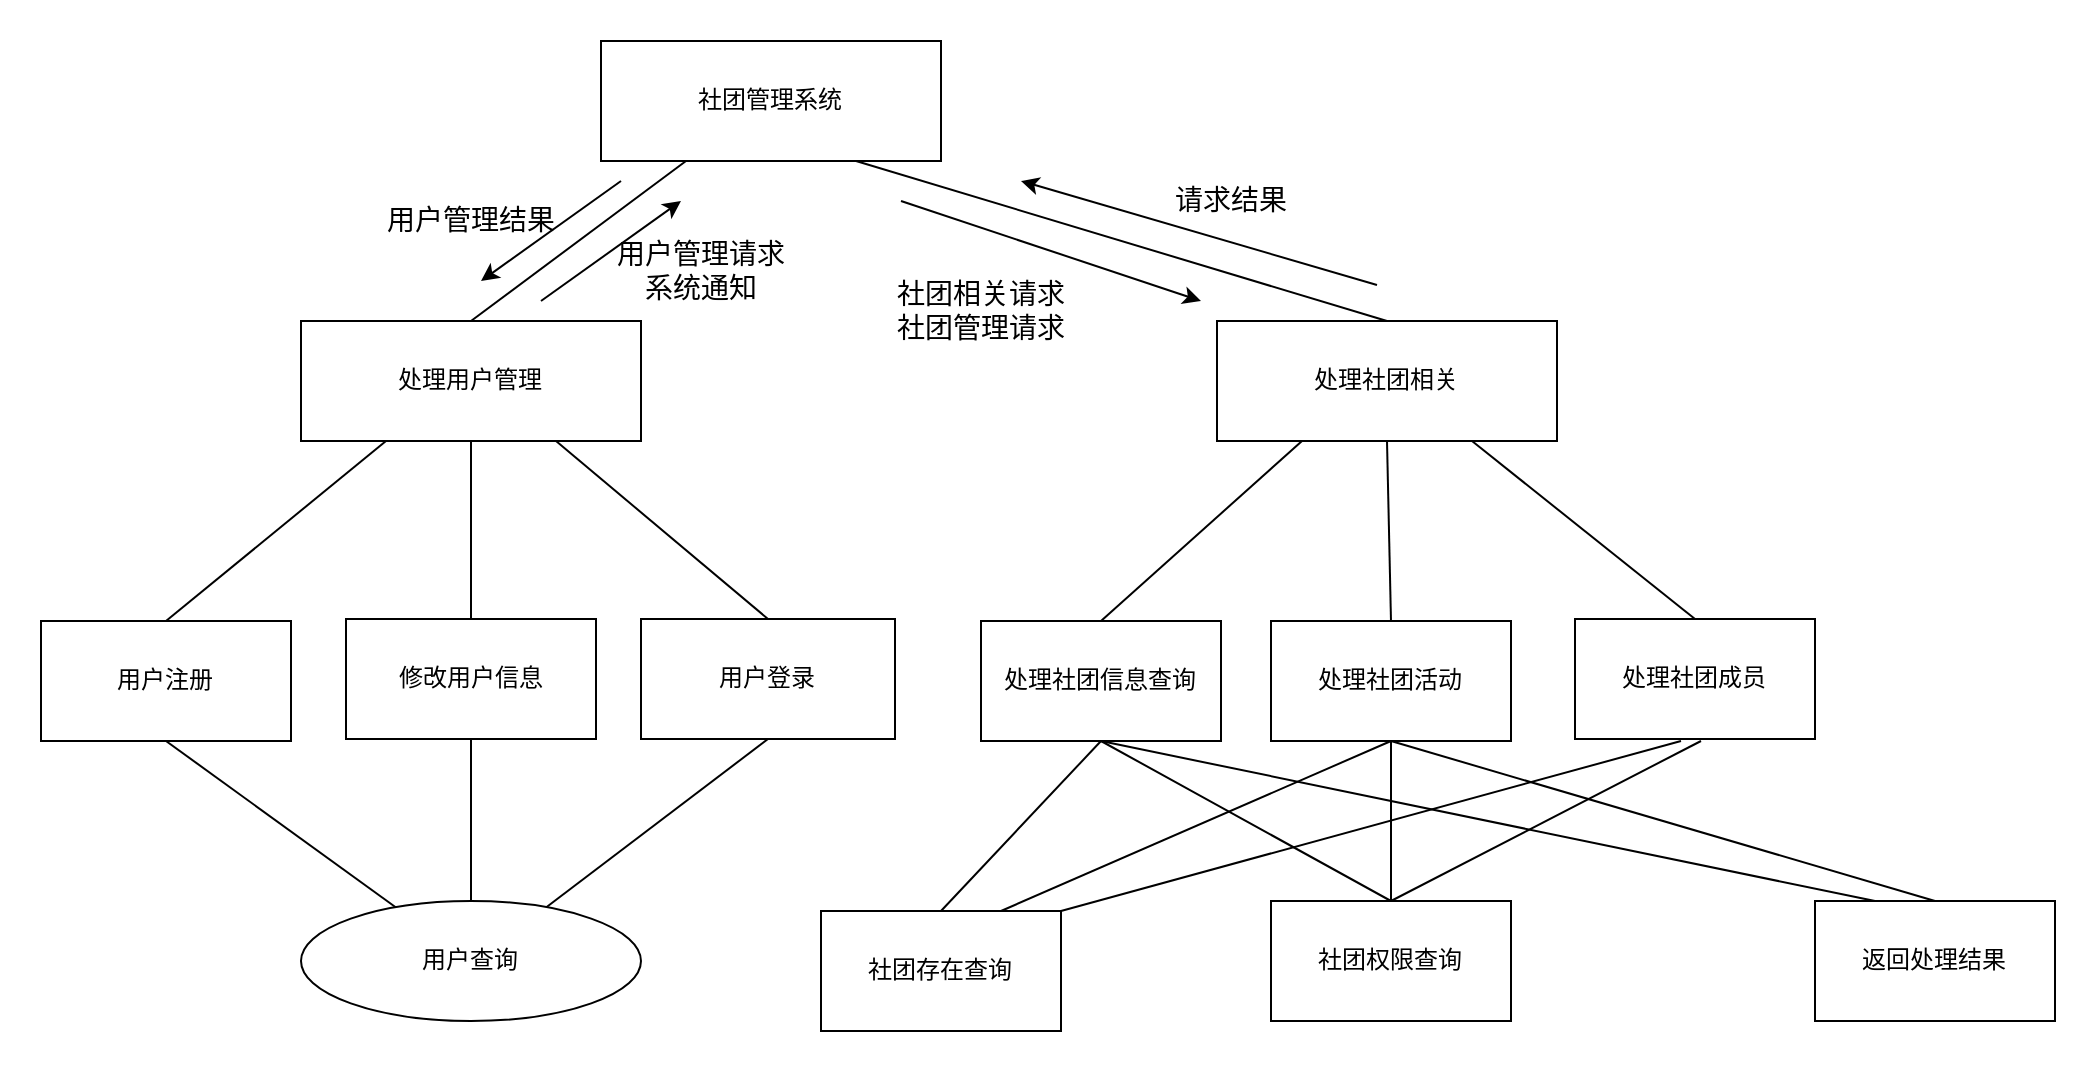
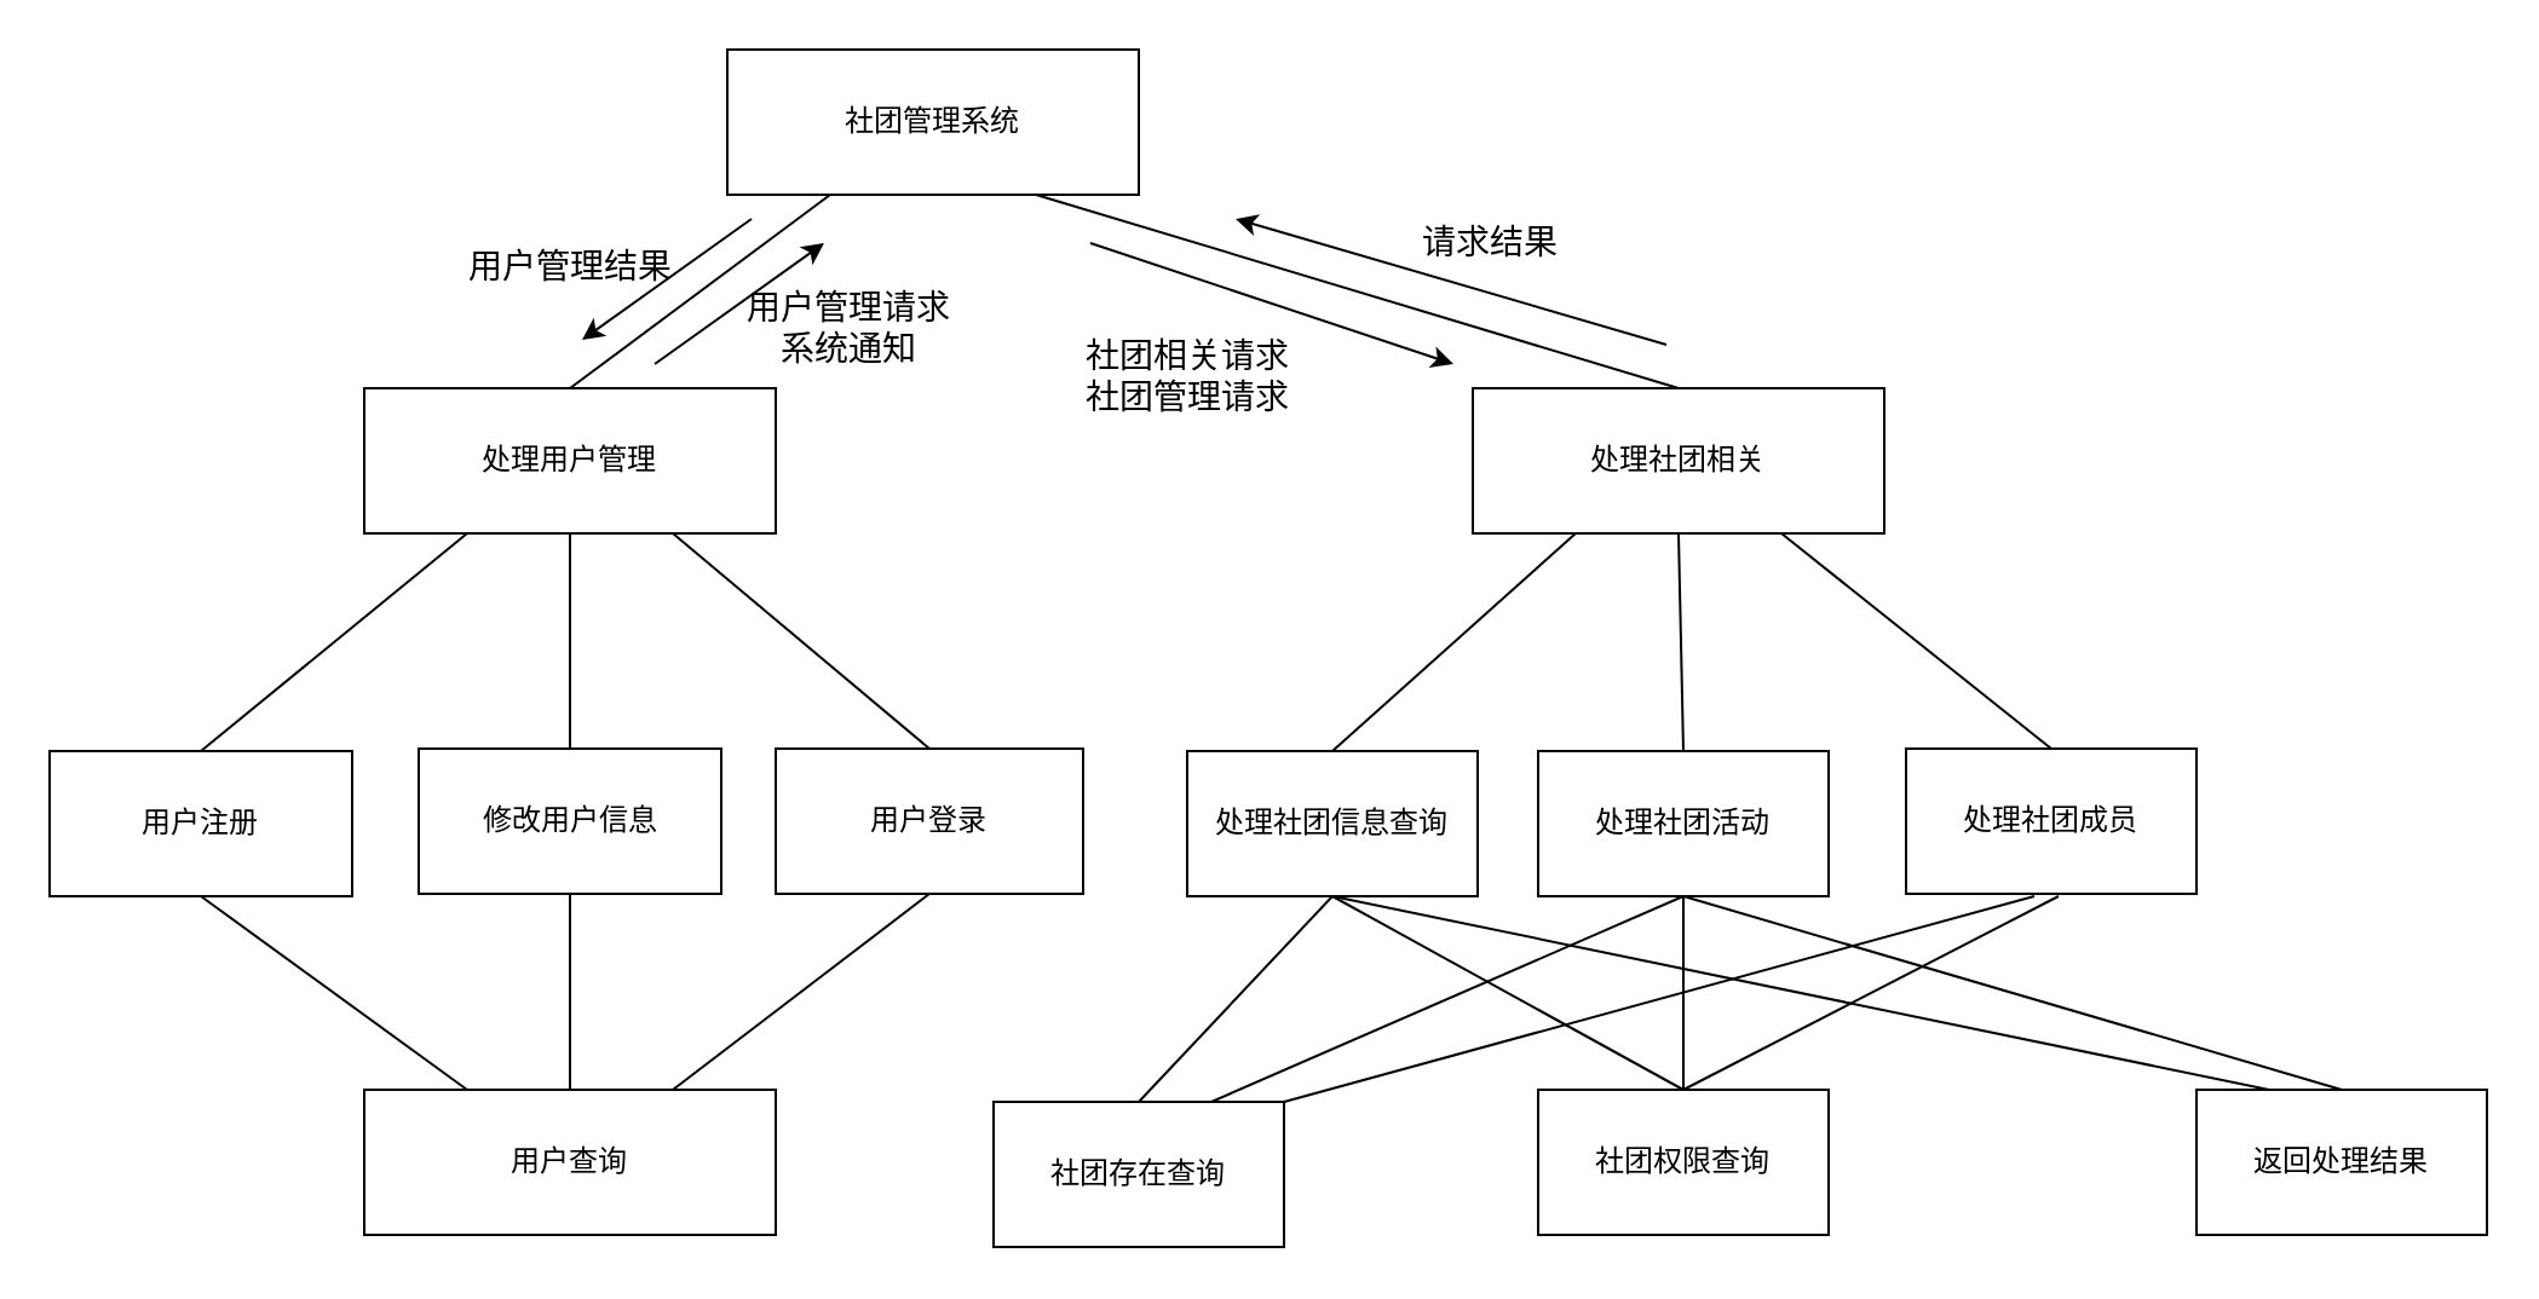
- <mxCell id="24" value="用户查询" style="ellipse;whiteSpace=wrap;html=1;" parent="1" vertex="1"><mxGeometry x="150" y="450" width="170" height="60" as="geometry" /></mxCell>
+ <mxCell id="24" value="用户查询" style="rounded=0;whiteSpace=wrap;html=1;" parent="1" vertex="1"><mxGeometry x="150" y="450" width="170" height="60" as="geometry" /></mxCell>
